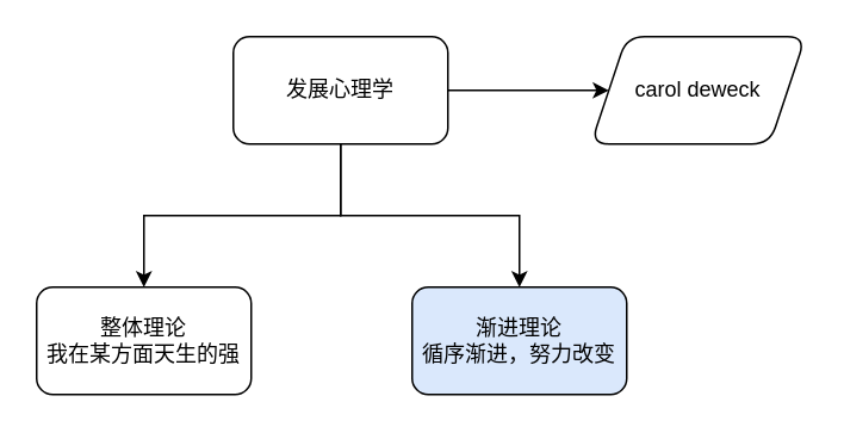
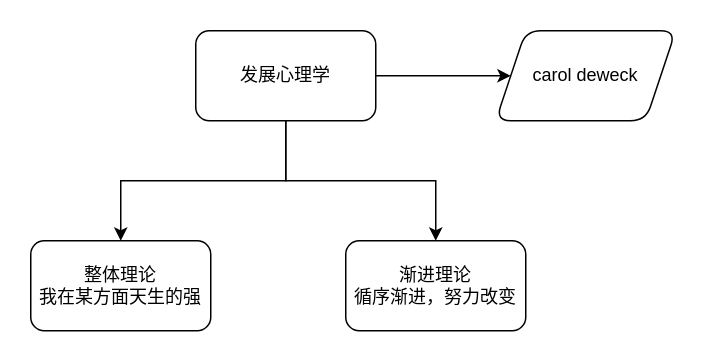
- <mxCell id="8" value="渐进理论&lt;div&gt;循序渐进，努力改变&lt;/div&gt;" style="whiteSpace=wrap;html=1;rounded=1;fillColor=#dae8fc;" vertex="1" parent="1"><mxGeometry x="230" y="160" width="120" height="60" as="geometry" /></mxCell>
+ <mxCell id="8" value="渐进理论&lt;div&gt;循序渐进，努力改变&lt;/div&gt;" style="whiteSpace=wrap;html=1;rounded=1;" vertex="1" parent="1"><mxGeometry x="230" y="160" width="120" height="60" as="geometry" /></mxCell>
